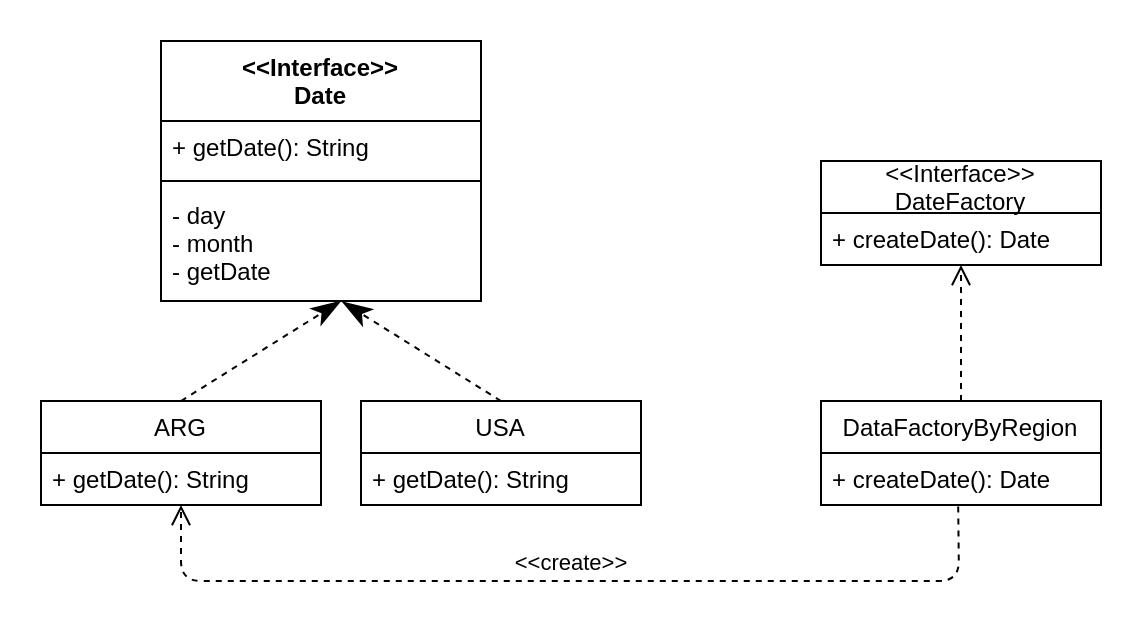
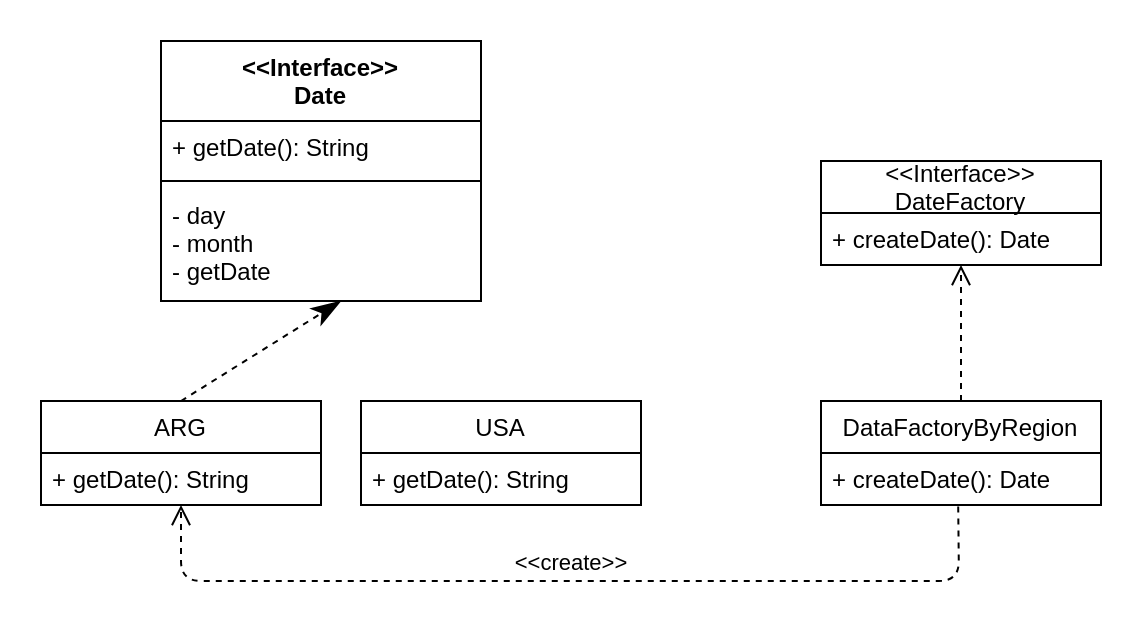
- <mxCell id="17" value="" style="endArrow=classicThin;dashed=1;endFill=1;endSize=12;html=1;exitX=0.5;exitY=0;exitDx=0;exitDy=0;entryX=0.567;entryY=1.008;entryDx=0;entryDy=0;entryPerimeter=0;" edge="1" parent="1" source="7" target="14"><mxGeometry width="160" relative="1" as="geometry"><mxPoint x="100" y="210" as="sourcePoint" /><mxPoint x="180" y="160" as="targetPoint" /></mxGeometry></mxCell>
